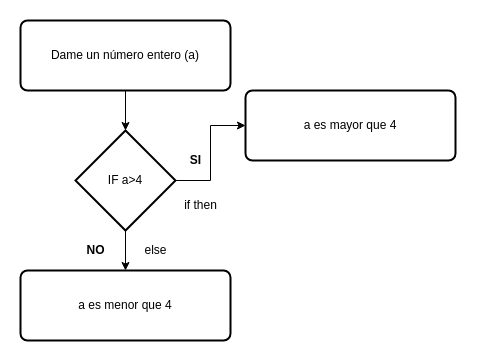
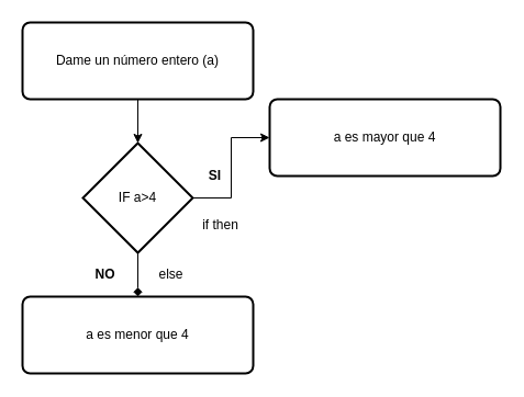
- <mxCell id="3" value="" style="edgeStyle=orthogonalEdgeStyle;rounded=0;orthogonalLoop=1;jettySize=auto;html=1;" edge="1" parent="1" source="4" target="8"><mxGeometry relative="1" as="geometry" /></mxCell>
+ <mxCell id="3" value="" style="edgeStyle=orthogonalEdgeStyle;rounded=0;orthogonalLoop=1;jettySize=auto;html=1;endArrow=diamond;" edge="1" parent="1" source="4" target="8"><mxGeometry relative="1" as="geometry" /></mxCell>
